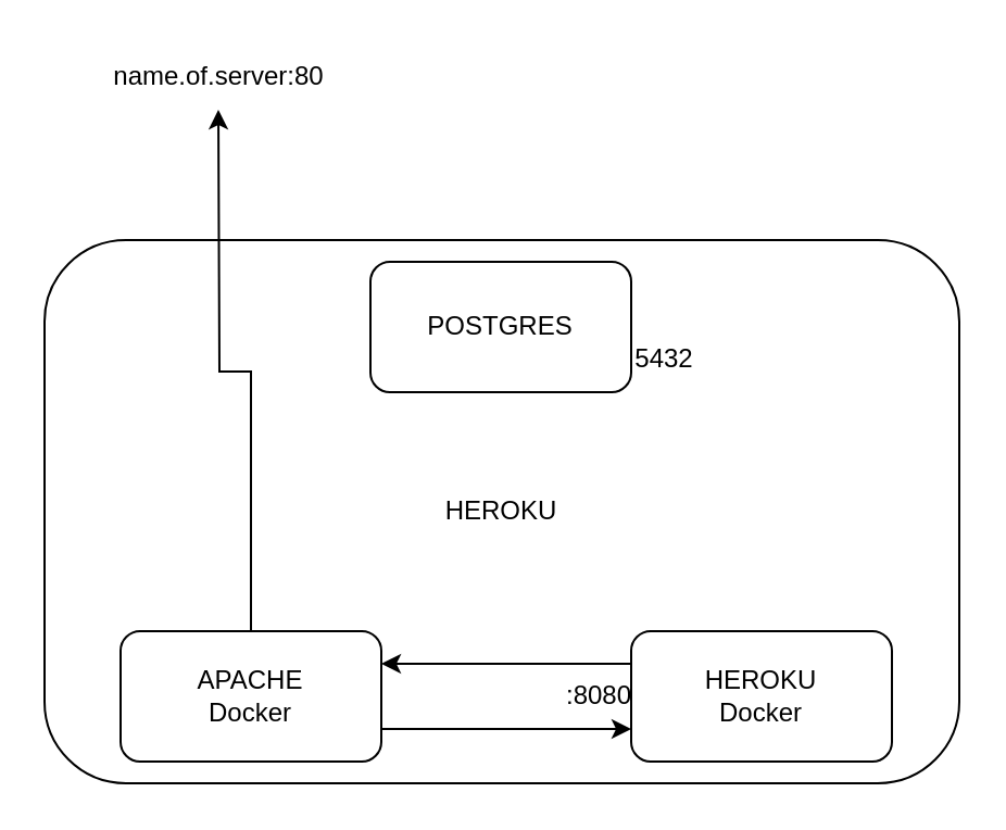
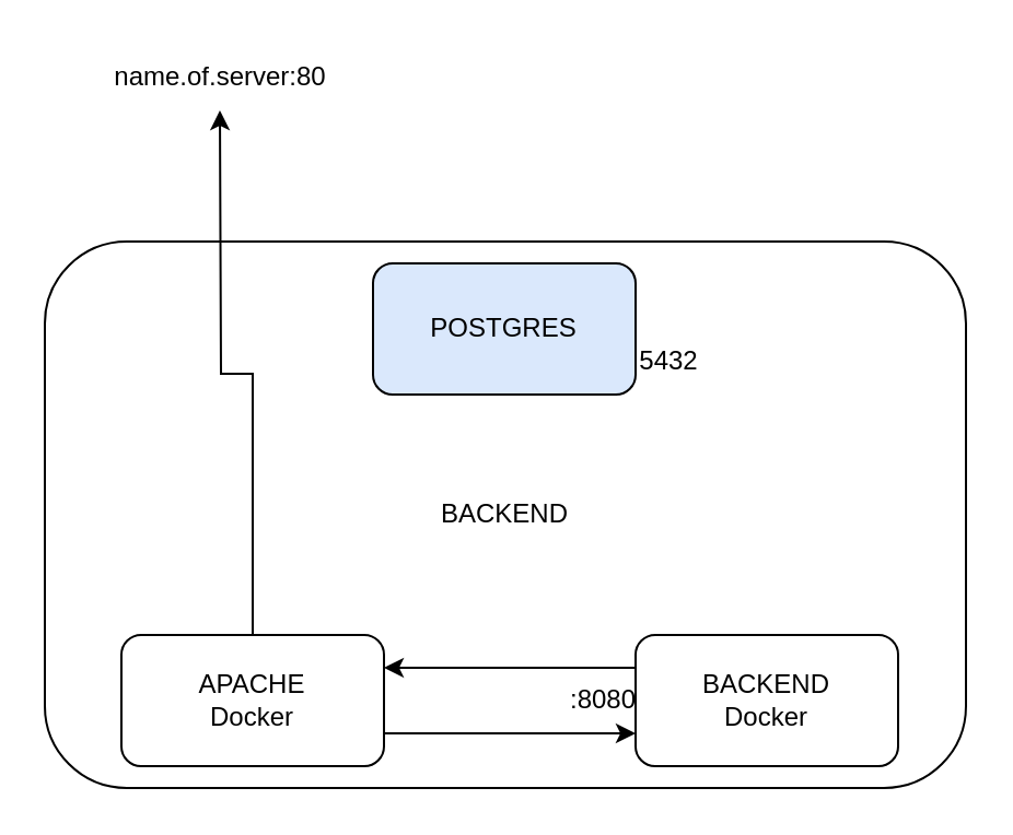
- <mxCell id="8" value="POSTGRES" style="rounded=1;whiteSpace=wrap;html=1;" vertex="1" parent="1"><mxGeometry x="170" y="120" width="120" height="60" as="geometry" /></mxCell>
+ <mxCell id="8" value="POSTGRES" style="rounded=1;whiteSpace=wrap;html=1;fillColor=#dae8fc;" vertex="1" parent="1"><mxGeometry x="170" y="120" width="120" height="60" as="geometry" /></mxCell>
- <mxCell id="2" value="HEROKU" style="rounded=1;whiteSpace=wrap;html=1;" vertex="1" parent="1"><mxGeometry x="20" y="110" width="421" height="250" as="geometry" /></mxCell>
+ <mxCell id="2" value="BACKEND" style="rounded=1;whiteSpace=wrap;html=1;" vertex="1" parent="1"><mxGeometry x="20" y="110" width="421" height="250" as="geometry" /></mxCell>
- <mxCell id="7" value="HEROKU&lt;br&gt;Docker" style="rounded=1;whiteSpace=wrap;html=1;" vertex="1" parent="1"><mxGeometry x="290" y="290" width="120" height="60" as="geometry" /></mxCell>
+ <mxCell id="7" value="BACKEND&lt;br&gt;Docker" style="rounded=1;whiteSpace=wrap;html=1;" vertex="1" parent="1"><mxGeometry x="290" y="290" width="120" height="60" as="geometry" /></mxCell>
